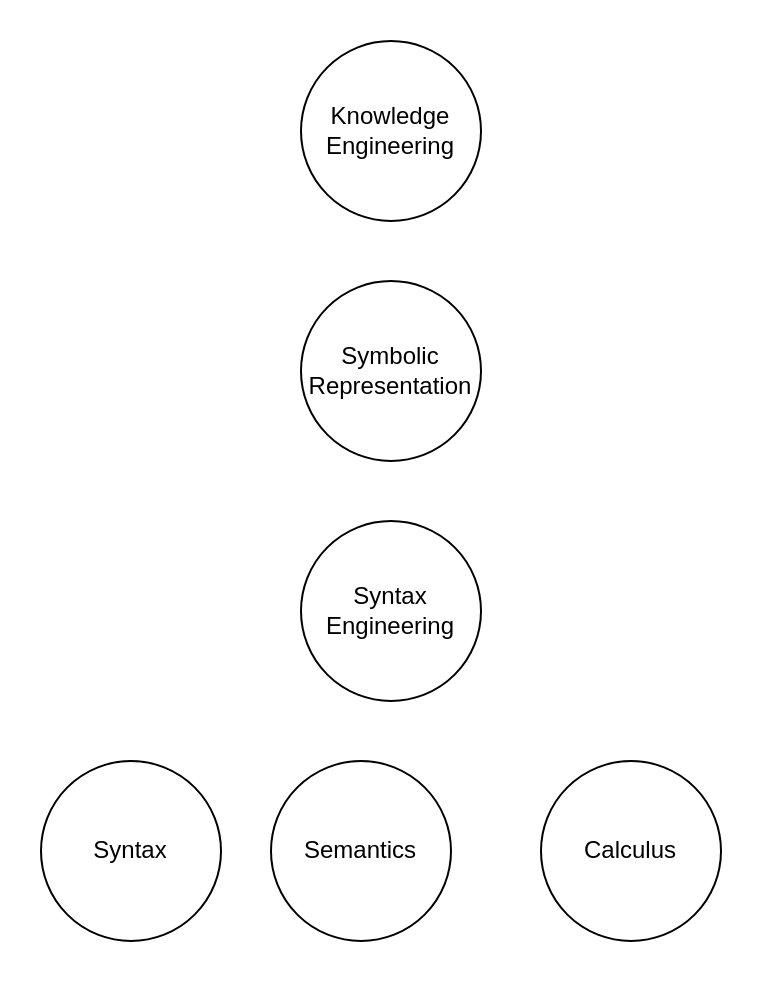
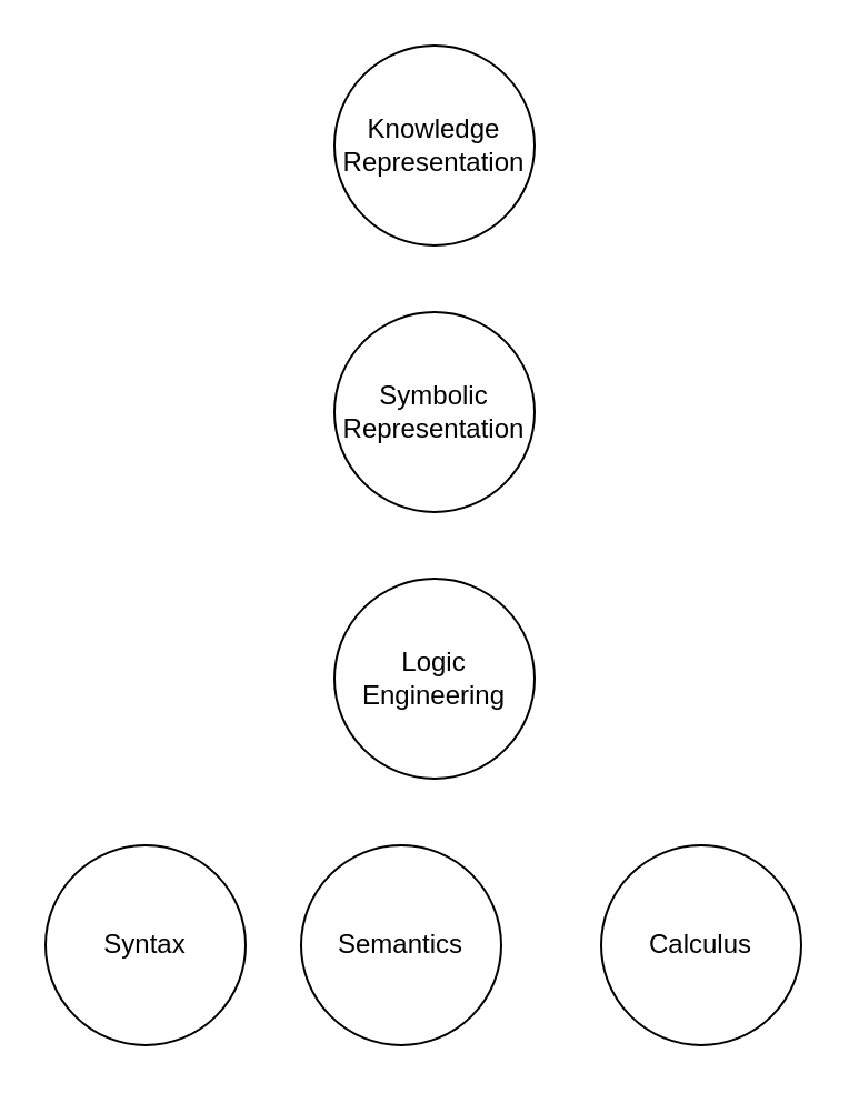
- <mxCell id="2" value="&lt;div&gt;Knowledge&lt;/div&gt;&lt;div&gt;Engineering&lt;br&gt;&lt;/div&gt;" style="ellipse;whiteSpace=wrap;html=1;aspect=fixed;" vertex="1" parent="1"><mxGeometry x="150" y="20" width="90" height="90" as="geometry" /></mxCell>
+ <mxCell id="2" value="&lt;div&gt;Knowledge&lt;/div&gt;&lt;div&gt;Representation&lt;br&gt;&lt;/div&gt;" style="ellipse;whiteSpace=wrap;html=1;aspect=fixed;" vertex="1" parent="1"><mxGeometry x="150" y="20" width="90" height="90" as="geometry" /></mxCell>
- <mxCell id="4" value="&lt;div&gt;Syntax&lt;/div&gt;&lt;div&gt;Engineering&lt;br&gt;&lt;/div&gt;" style="ellipse;whiteSpace=wrap;html=1;aspect=fixed;" vertex="1" parent="1"><mxGeometry x="150" y="260" width="90" height="90" as="geometry" /></mxCell>
+ <mxCell id="4" value="&lt;div&gt;Logic&lt;/div&gt;&lt;div&gt;Engineering&lt;br&gt;&lt;/div&gt;" style="ellipse;whiteSpace=wrap;html=1;aspect=fixed;" vertex="1" parent="1"><mxGeometry x="150" y="260" width="90" height="90" as="geometry" /></mxCell>
